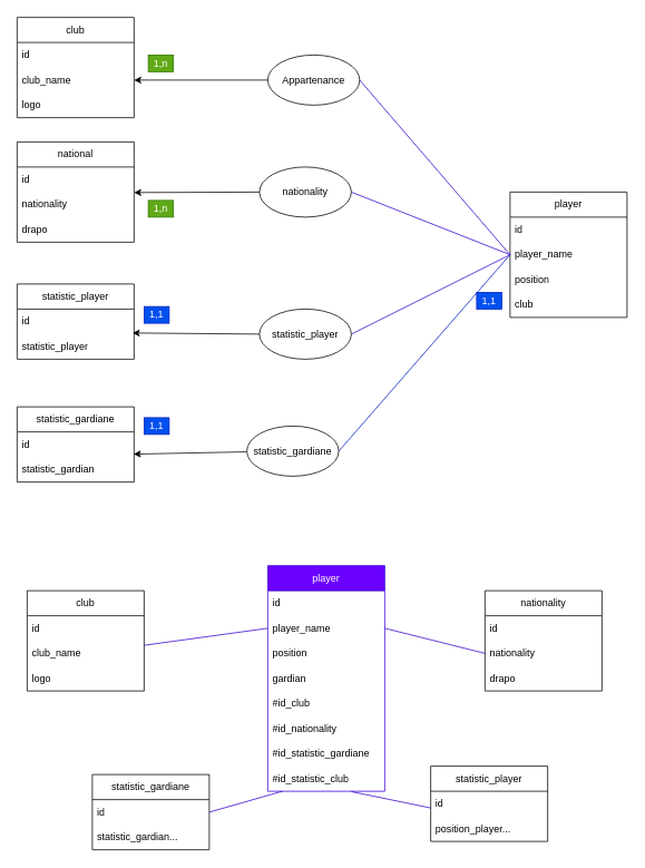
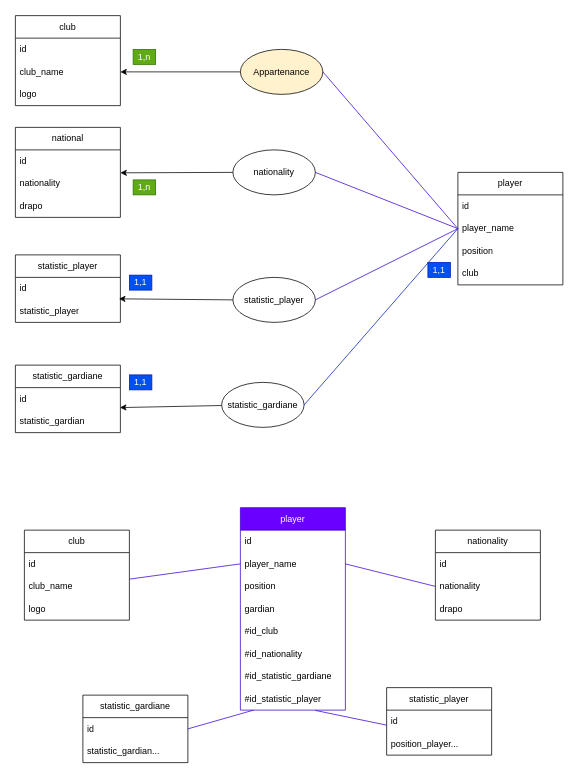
- <mxCell id="12" value="Appartenance" style="ellipse;whiteSpace=wrap;html=1;" parent="1" vertex="1"><mxGeometry x="320" y="65" width="110" height="60" as="geometry" /></mxCell>
+ <mxCell id="12" value="Appartenance" style="ellipse;whiteSpace=wrap;html=1;fillColor=#fff2cc;" parent="1" vertex="1"><mxGeometry x="320" y="65" width="110" height="60" as="geometry" /></mxCell>
- <mxCell id="46" value="#id_statistic_club" style="text;strokeColor=none;fillColor=none;align=left;verticalAlign=middle;spacingLeft=4;spacingRight=4;overflow=hidden;points=[[0,0.5],[1,0.5]];portConstraint=eastwest;rotatable=0;whiteSpace=wrap;html=1;" parent="38" vertex="1"><mxGeometry y="240" width="140" height="30" as="geometry" /></mxCell>
+ <mxCell id="46" value="#id_statistic_player" style="text;strokeColor=none;fillColor=none;align=left;verticalAlign=middle;spacingLeft=4;spacingRight=4;overflow=hidden;points=[[0,0.5],[1,0.5]];portConstraint=eastwest;rotatable=0;whiteSpace=wrap;html=1;" parent="38" vertex="1"><mxGeometry y="240" width="140" height="30" as="geometry" /></mxCell>
